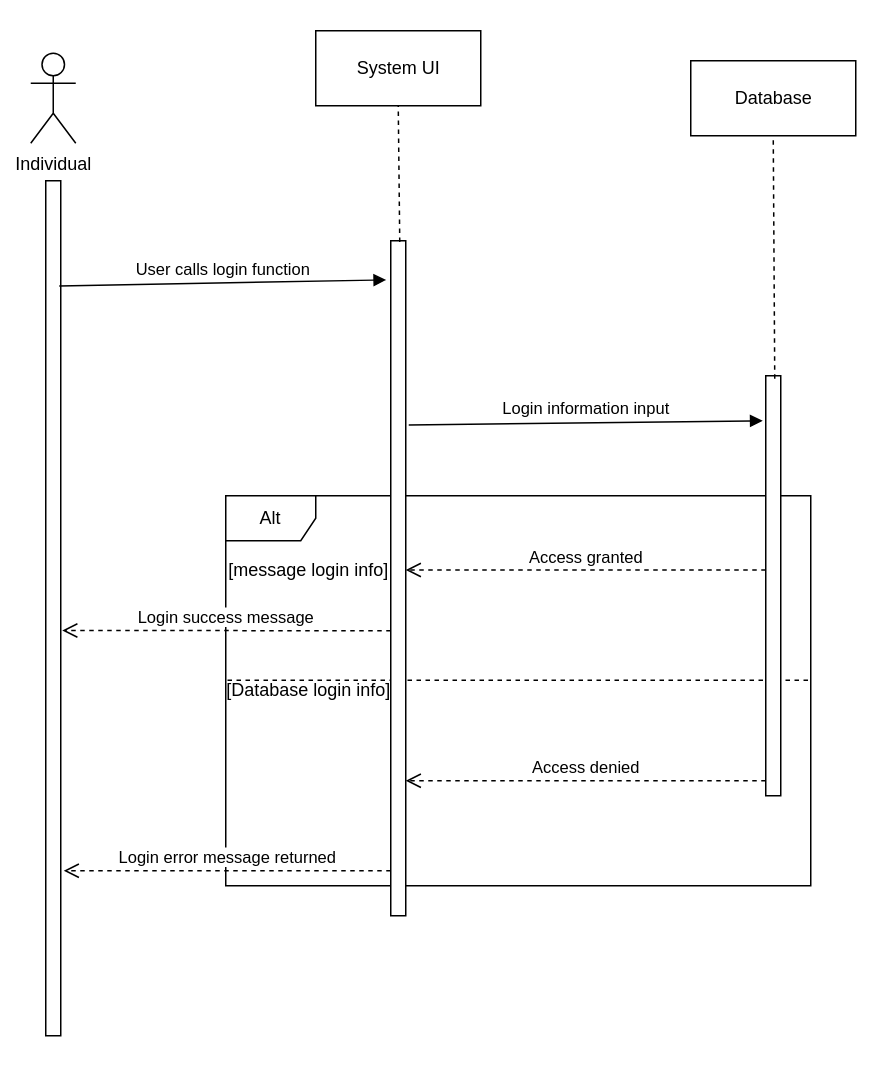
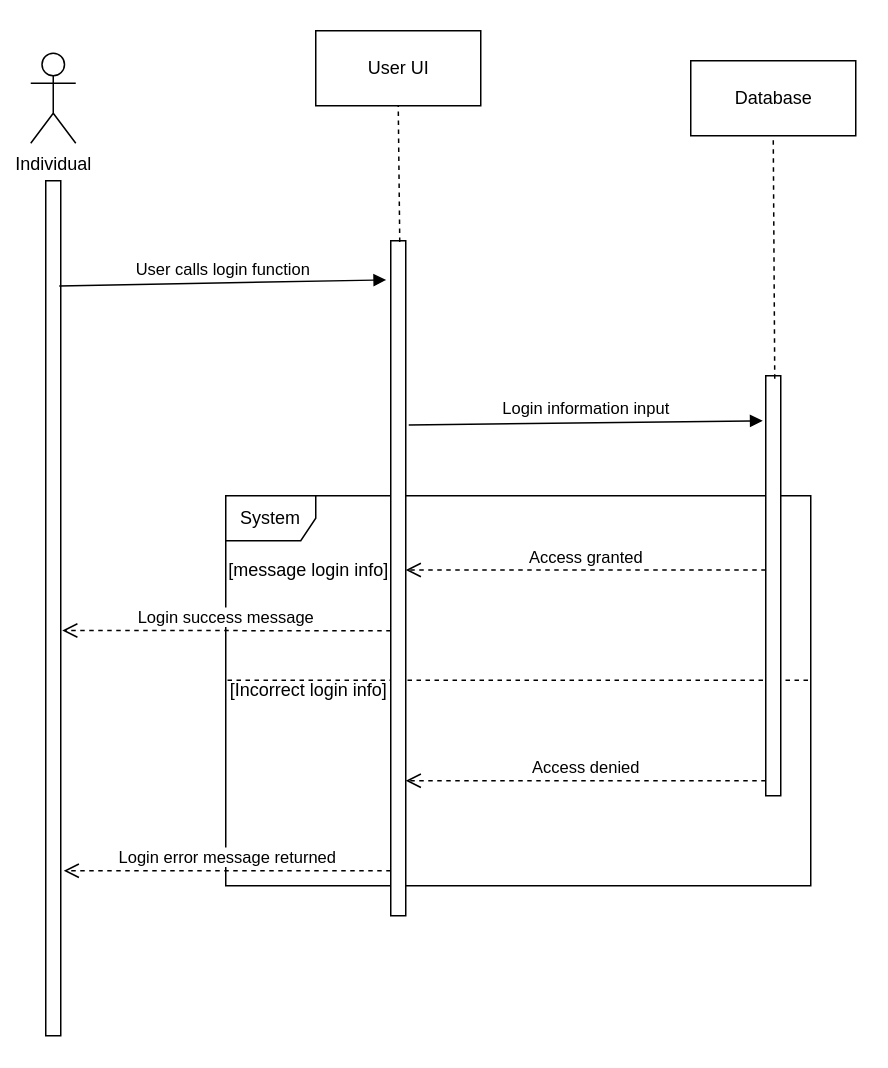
- <mxCell id="7" value="System UI" style="html=1;" parent="1" vertex="1"><mxGeometry x="210" y="20" width="110" height="50" as="geometry" /></mxCell>
+ <mxCell id="7" value="User UI" style="html=1;" parent="1" vertex="1"><mxGeometry x="210" y="20" width="110" height="50" as="geometry" /></mxCell>
- <mxCell id="2" value="Alt" style="shape=umlFrame;whiteSpace=wrap;html=1;" parent="1" vertex="1"><mxGeometry x="150" y="330" width="390" height="260" as="geometry" /></mxCell>
+ <mxCell id="2" value="System" style="shape=umlFrame;whiteSpace=wrap;html=1;" parent="1" vertex="1"><mxGeometry x="150" y="330" width="390" height="260" as="geometry" /></mxCell>
- <mxCell id="13" value="[Database login info]" style="text;html=1;align=center;verticalAlign=middle;resizable=0;points=[];autosize=1;" parent="1" vertex="1"><mxGeometry x="145" y="450" width="120" height="20" as="geometry" /></mxCell>
+ <mxCell id="13" value="[Incorrect login info]" style="text;html=1;align=center;verticalAlign=middle;resizable=0;points=[];autosize=1;" parent="1" vertex="1"><mxGeometry x="145" y="450" width="120" height="20" as="geometry" /></mxCell>
